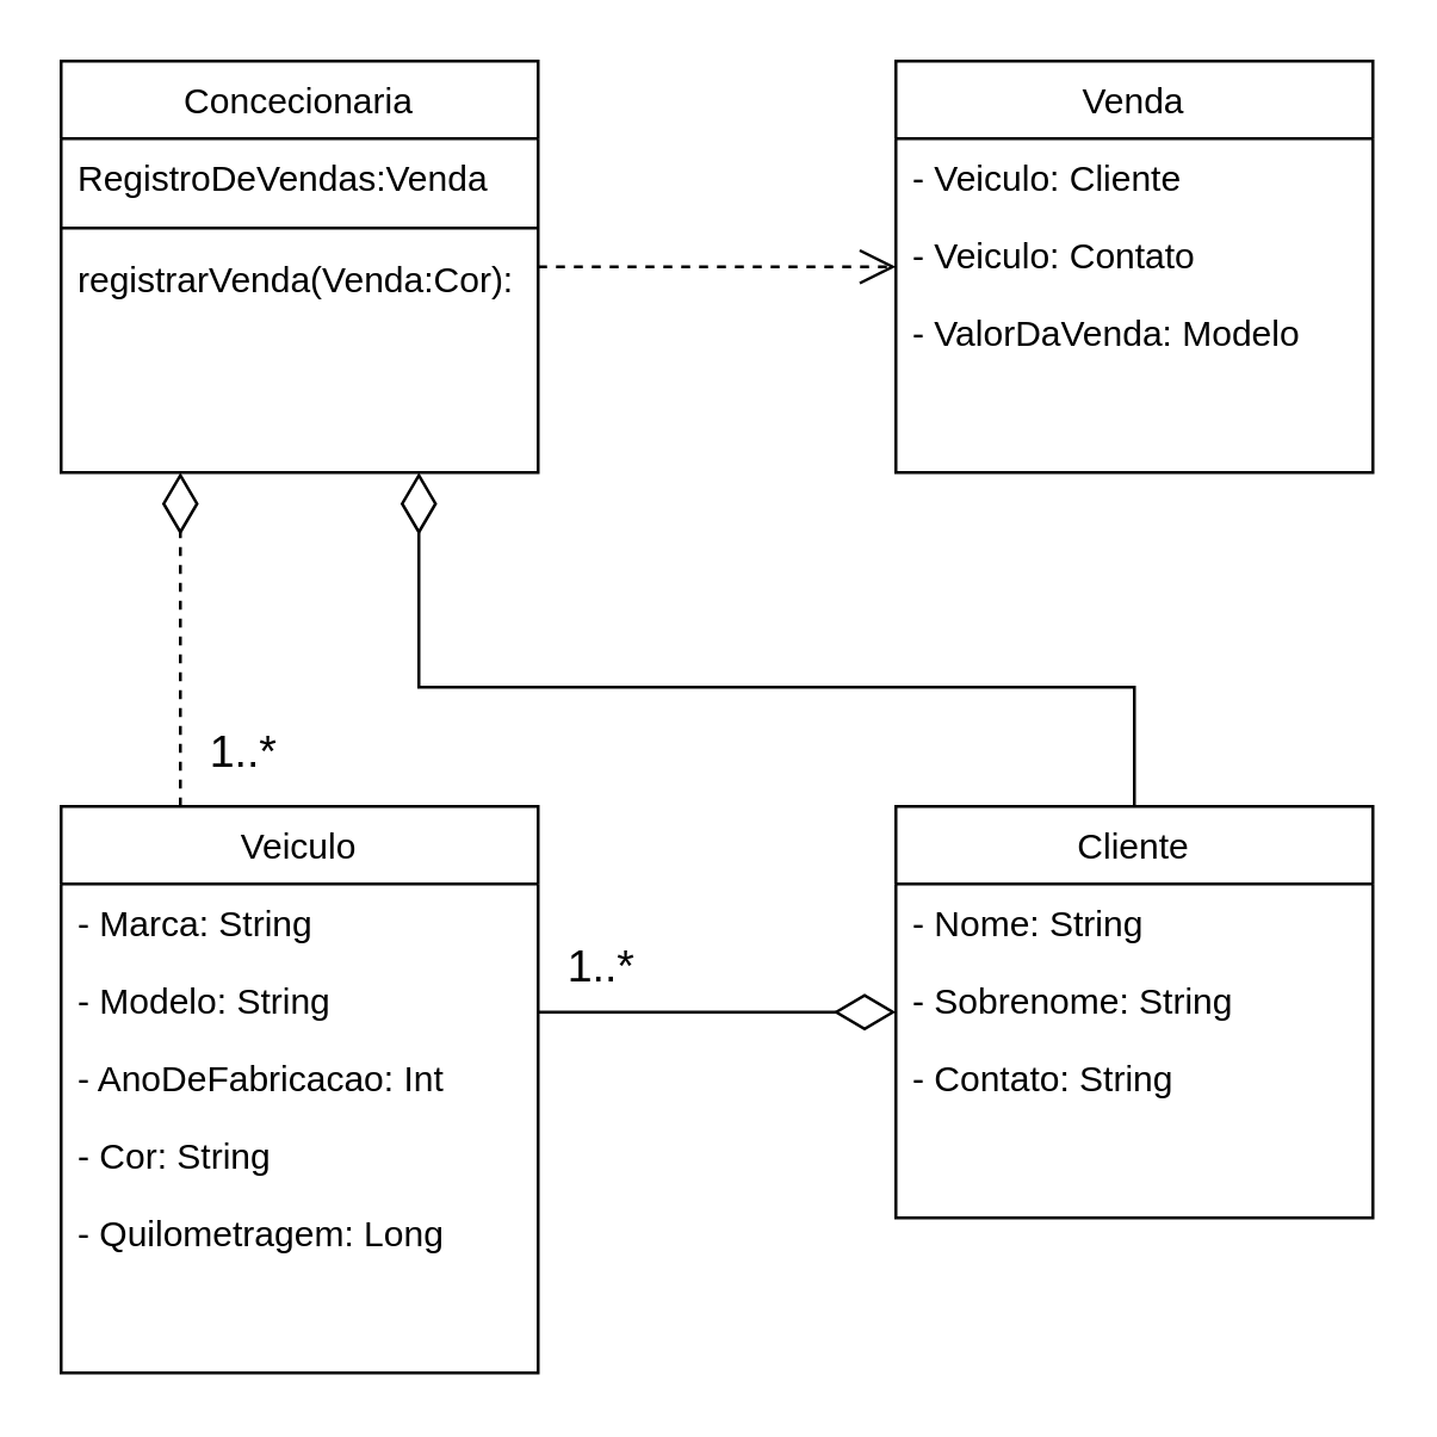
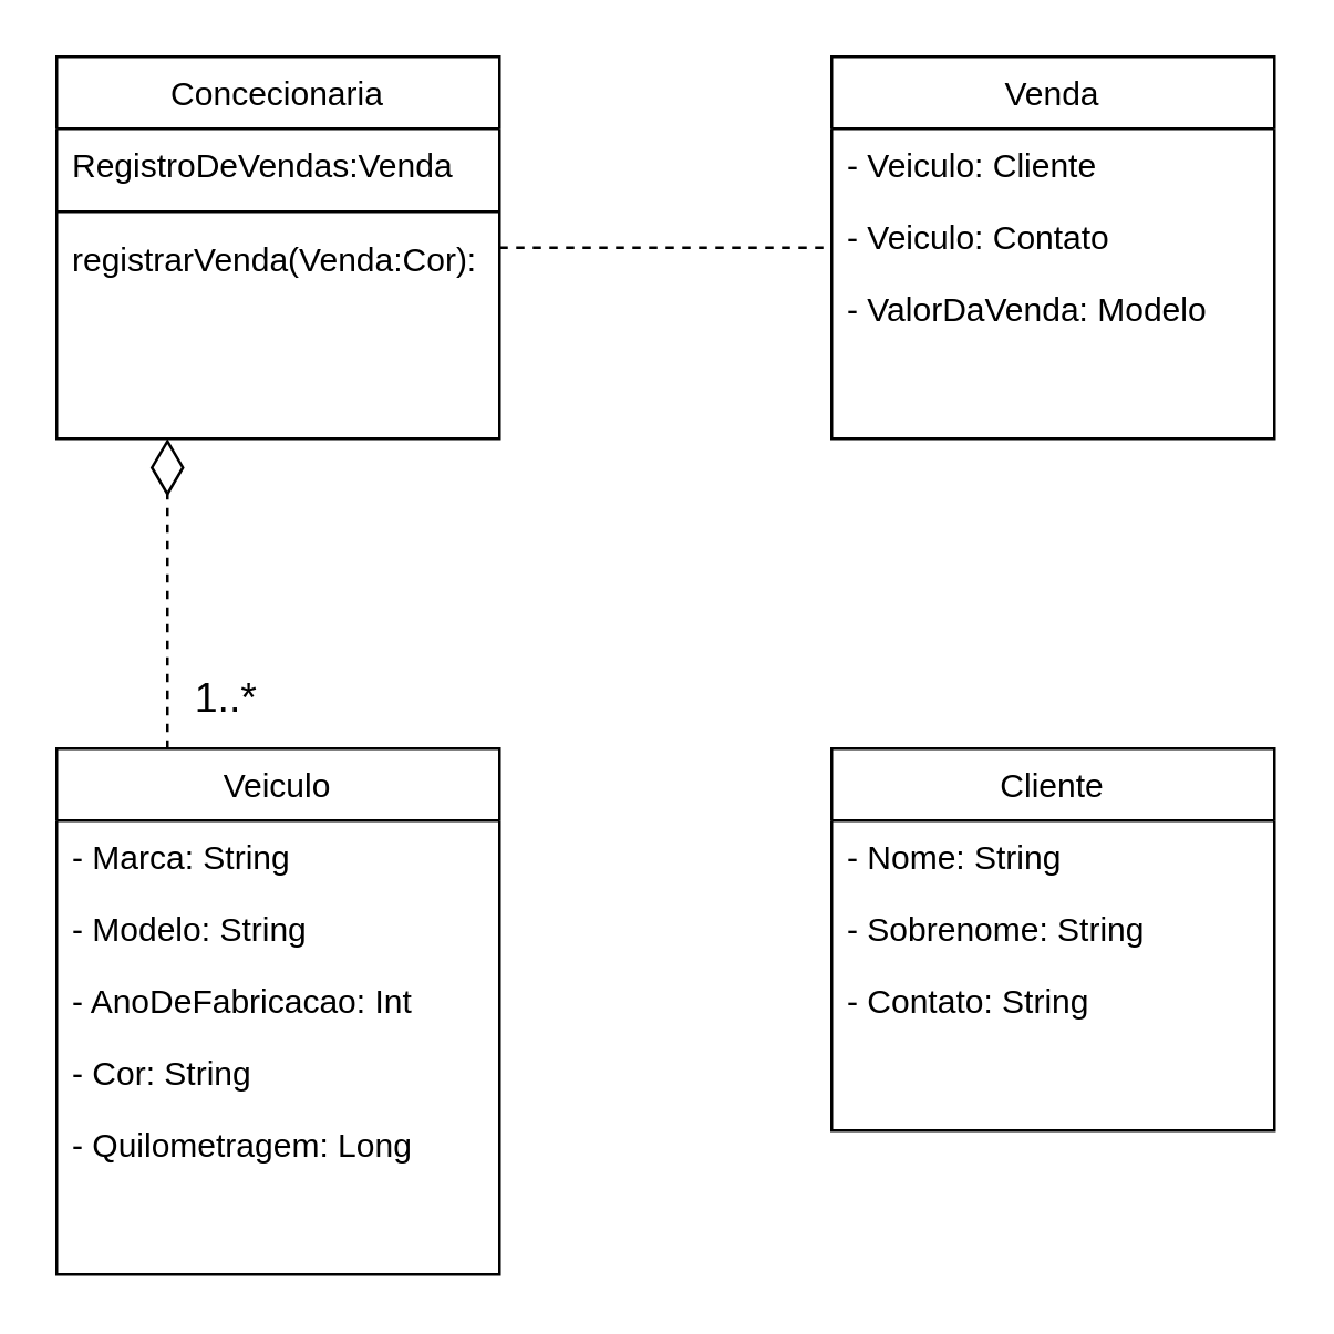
- <mxCell id="15" value="" style="endArrow=open;html=1;endFill=0;endSize=10;edgeStyle=orthogonalEdgeStyle;dashed=1;" edge="1" parent="1" source="2" target="22"><mxGeometry width="50" height="50" relative="1" as="geometry"><mxPoint x="70" y="280" as="sourcePoint" /><mxPoint x="70" y="168" as="targetPoint" /><Array as="points" /></mxGeometry></mxCell>
+ <mxCell id="15" value="" style="endArrow=none;html=1;endFill=0;endSize=10;edgeStyle=orthogonalEdgeStyle;dashed=1;" edge="1" parent="1" source="2" target="22"><mxGeometry width="50" height="50" relative="1" as="geometry"><mxPoint x="70" y="280" as="sourcePoint" /><mxPoint x="70" y="168" as="targetPoint" /><Array as="points" /></mxGeometry></mxCell>
- <mxCell id="14" value="" style="endArrow=diamondThin;html=1;endFill=0;endSize=18;edgeStyle=orthogonalEdgeStyle;rounded=0;" edge="1" parent="1" source="18" target="2"><mxGeometry width="50" height="50" relative="1" as="geometry"><mxPoint x="110" y="280" as="sourcePoint" /><mxPoint x="110" y="168" as="targetPoint" /><Array as="points"><mxPoint x="380" y="230" /><mxPoint x="140" y="230" /></Array></mxGeometry></mxCell>
- <mxCell id="16" value="" style="endArrow=diamondThin;html=1;endFill=0;endSize=18;edgeStyle=orthogonalEdgeStyle;rounded=0;" edge="1" parent="1" source="6" target="18"><mxGeometry width="50" height="50" relative="1" as="geometry"><mxPoint x="70" y="280" as="sourcePoint" /><mxPoint x="70" y="168" as="targetPoint" /><Array as="points"><mxPoint x="220" y="339" /><mxPoint x="220" y="339" /></Array></mxGeometry></mxCell>
- <mxCell id="17" value="1..*" style="edgeLabel;html=1;align=center;verticalAlign=middle;resizable=0;points=[];fontSize=15;" vertex="1" connectable="0" parent="16"><mxGeometry x="-0.333" y="24" relative="1" as="geometry"><mxPoint x="-20" y="7" as="offset" /></mxGeometry></mxCell>
